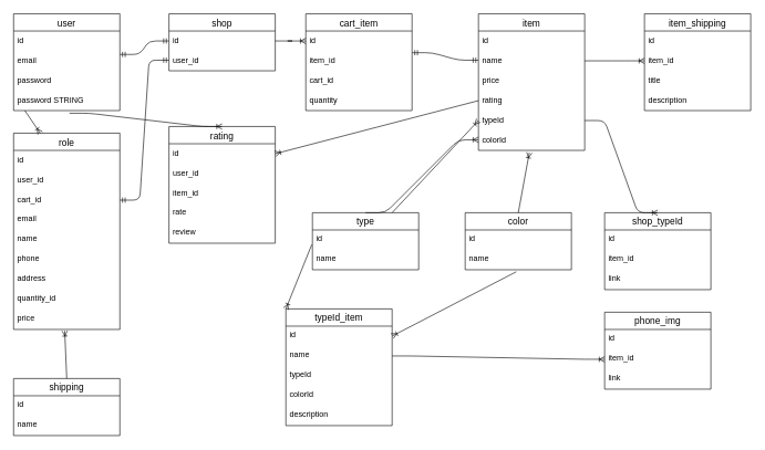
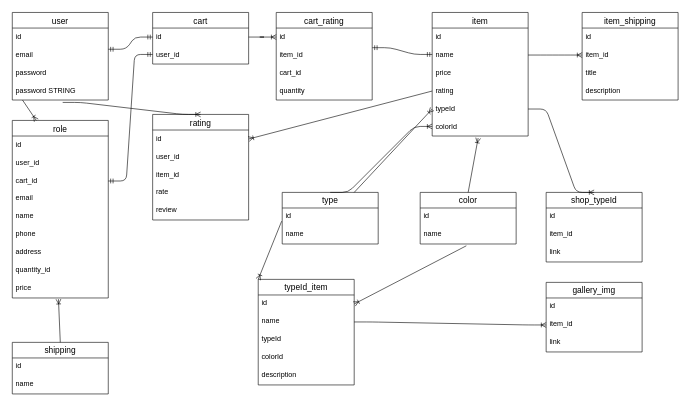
- <mxCell id="7" value="shop" style="swimlane;fontStyle=0;childLayout=stackLayout;horizontal=1;startSize=26;horizontalStack=0;resizeParent=1;resizeParentMax=0;resizeLast=0;collapsible=1;marginBottom=0;align=center;fontSize=14;" parent="1" vertex="1"><mxGeometry x="254" y="20" width="160" height="86" as="geometry" /></mxCell>
+ <mxCell id="7" value="cart" style="swimlane;fontStyle=0;childLayout=stackLayout;horizontal=1;startSize=26;horizontalStack=0;resizeParent=1;resizeParentMax=0;resizeLast=0;collapsible=1;marginBottom=0;align=center;fontSize=14;" parent="1" vertex="1"><mxGeometry x="254" y="20" width="160" height="86" as="geometry" /></mxCell>
- <mxCell id="32" value="cart_item" style="swimlane;fontStyle=0;childLayout=stackLayout;horizontal=1;startSize=26;horizontalStack=0;resizeParent=1;resizeParentMax=0;resizeLast=0;collapsible=1;marginBottom=0;align=center;fontSize=14;" parent="1" vertex="1"><mxGeometry x="460" y="20" width="160" height="146" as="geometry" /></mxCell>
+ <mxCell id="32" value="cart_rating" style="swimlane;fontStyle=0;childLayout=stackLayout;horizontal=1;startSize=26;horizontalStack=0;resizeParent=1;resizeParentMax=0;resizeLast=0;collapsible=1;marginBottom=0;align=center;fontSize=14;" parent="1" vertex="1"><mxGeometry x="460" y="20" width="160" height="146" as="geometry" /></mxCell>
- <mxCell id="61" value="phone_img" style="swimlane;fontStyle=0;childLayout=stackLayout;horizontal=1;startSize=26;horizontalStack=0;resizeParent=1;resizeParentMax=0;resizeLast=0;collapsible=1;marginBottom=0;align=center;fontSize=14;" vertex="1" parent="1"><mxGeometry x="910" y="470" width="160" height="116" as="geometry" /></mxCell>
+ <mxCell id="61" value="gallery_img" style="swimlane;fontStyle=0;childLayout=stackLayout;horizontal=1;startSize=26;horizontalStack=0;resizeParent=1;resizeParentMax=0;resizeLast=0;collapsible=1;marginBottom=0;align=center;fontSize=14;" vertex="1" parent="1"><mxGeometry x="910" y="470" width="160" height="116" as="geometry" /></mxCell>
